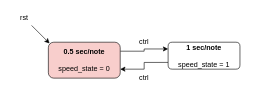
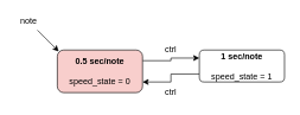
- <mxCell id="9" value="rst" style="text;html=1;strokeColor=none;fillColor=none;align=center;verticalAlign=middle;whiteSpace=wrap;rounded=0;" vertex="1" parent="1"><mxGeometry x="20" y="20" width="40" height="20" as="geometry" /></mxCell>
+ <mxCell id="9" value="note" style="text;html=1;strokeColor=none;fillColor=none;align=center;verticalAlign=middle;whiteSpace=wrap;rounded=0;" vertex="1" parent="1"><mxGeometry x="20" y="20" width="40" height="20" as="geometry" /></mxCell>
